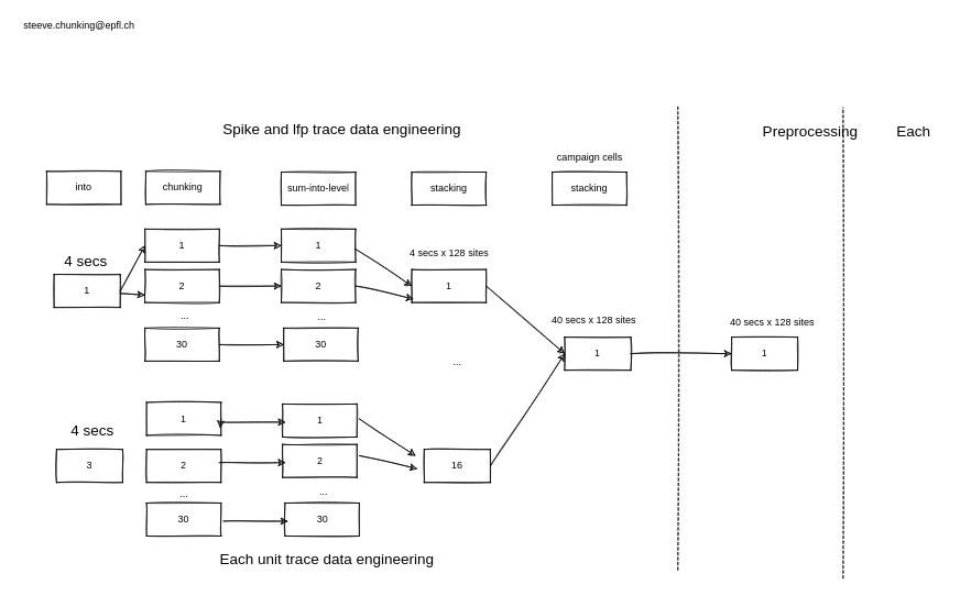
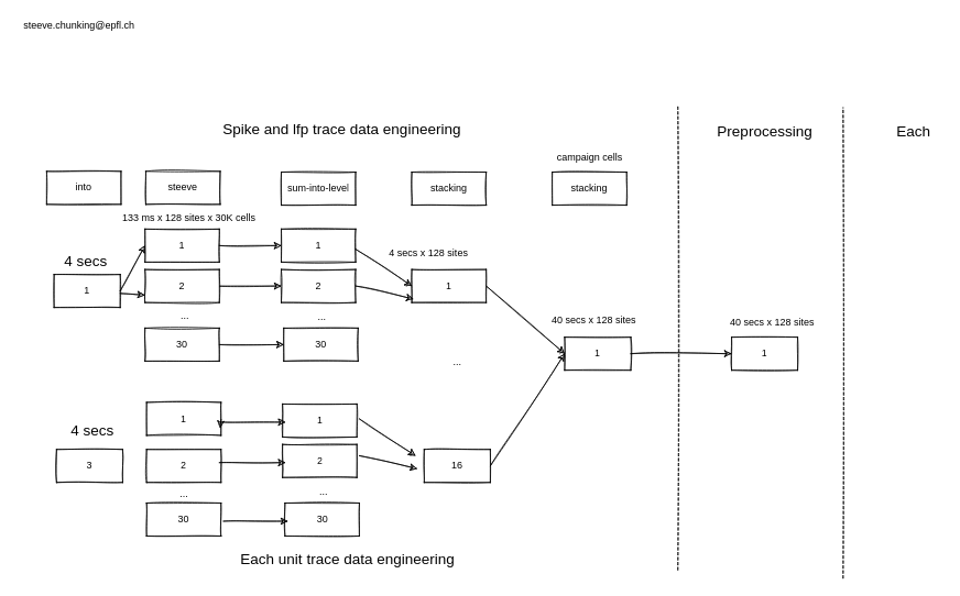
- <mxCell id="46" value="&lt;font style=&quot;font-size: 18px&quot;&gt;Preprocessing&lt;/font&gt;" style="text;html=1;resizable=0;autosize=1;align=center;verticalAlign=middle;points=[];fillColor=none;strokeColor=none;rounded=0;strokeWidth=10;sketch=1;" vertex="1" parent="1"><mxGeometry x="915" y="149" width="130" height="20" as="geometry" /></mxCell>
+ <mxCell id="46" value="&lt;font style=&quot;font-size: 18px&quot;&gt;Preprocessing&lt;/font&gt;" style="text;html=1;resizable=0;autosize=1;align=center;verticalAlign=middle;points=[];fillColor=none;strokeColor=none;rounded=0;strokeWidth=10;sketch=1;" vertex="1" parent="1"><mxGeometry x="860" y="149" width="130" height="20" as="geometry" /></mxCell>
- <mxCell id="4" value="chunking" style="shape=partialRectangle;html=1;whiteSpace=wrap;connectable=0;overflow=hidden;fillColor=none;top=0;left=0;bottom=0;right=0;pointerEvents=1;rounded=0;sketch=1;" vertex="1" parent="3"><mxGeometry width="90" height="40" as="geometry"><mxRectangle width="90" height="40" as="alternateBounds" /></mxGeometry></mxCell>
+ <mxCell id="4" value="steeve" style="shape=partialRectangle;html=1;whiteSpace=wrap;connectable=0;overflow=hidden;fillColor=none;top=0;left=0;bottom=0;right=0;pointerEvents=1;rounded=0;sketch=1;" vertex="1" parent="3"><mxGeometry width="90" height="40" as="geometry"><mxRectangle width="90" height="40" as="alternateBounds" /></mxGeometry></mxCell>
+ <mxCell id="61" value="&lt;font style=&quot;font-size: 12px&quot;&gt;133 ms x 128 sites x 30K cells&lt;/font&gt;" style="text;html=1;resizable=0;autosize=1;align=center;verticalAlign=middle;points=[];fillColor=none;strokeColor=none;rounded=0;sketch=1;fontSize=18;" vertex="1" parent="1"><mxGeometry x="138" y="247" width="180" height="30" as="geometry" /></mxCell>
- <mxCell id="100" value="4 secs x 128 sites" style="text;html=1;resizable=0;autosize=1;align=center;verticalAlign=middle;points=[];fillColor=none;strokeColor=none;rounded=0;sketch=1;" vertex="1" parent="1"><mxGeometry x="488" y="297" width="110" height="20" as="geometry" /></mxCell>
+ <mxCell id="100" value="4 secs x 128 sites" style="text;html=1;resizable=0;autosize=1;align=center;verticalAlign=middle;points=[];fillColor=none;strokeColor=none;rounded=0;sketch=1;" vertex="1" parent="1"><mxGeometry x="463" y="297" width="110" height="20" as="geometry" /></mxCell>
- <mxCell id="45" value="&lt;span style=&quot;font-size: 18px&quot;&gt;Each unit trace data engineering&lt;/span&gt;" style="text;html=1;resizable=0;autosize=1;align=center;verticalAlign=middle;points=[];fillColor=none;strokeColor=none;rounded=0;strokeWidth=10;sketch=1;" vertex="1" parent="1"><mxGeometry x="260" y="667" width="270" height="20" as="geometry" /></mxCell>
+ <mxCell id="45" value="&lt;span style=&quot;font-size: 18px&quot;&gt;Each unit trace data engineering&lt;/span&gt;" style="text;html=1;resizable=0;autosize=1;align=center;verticalAlign=middle;points=[];fillColor=none;strokeColor=none;rounded=0;strokeWidth=10;sketch=1;" vertex="1" parent="1"><mxGeometry x="285" y="667" width="270" height="20" as="geometry" /></mxCell>
